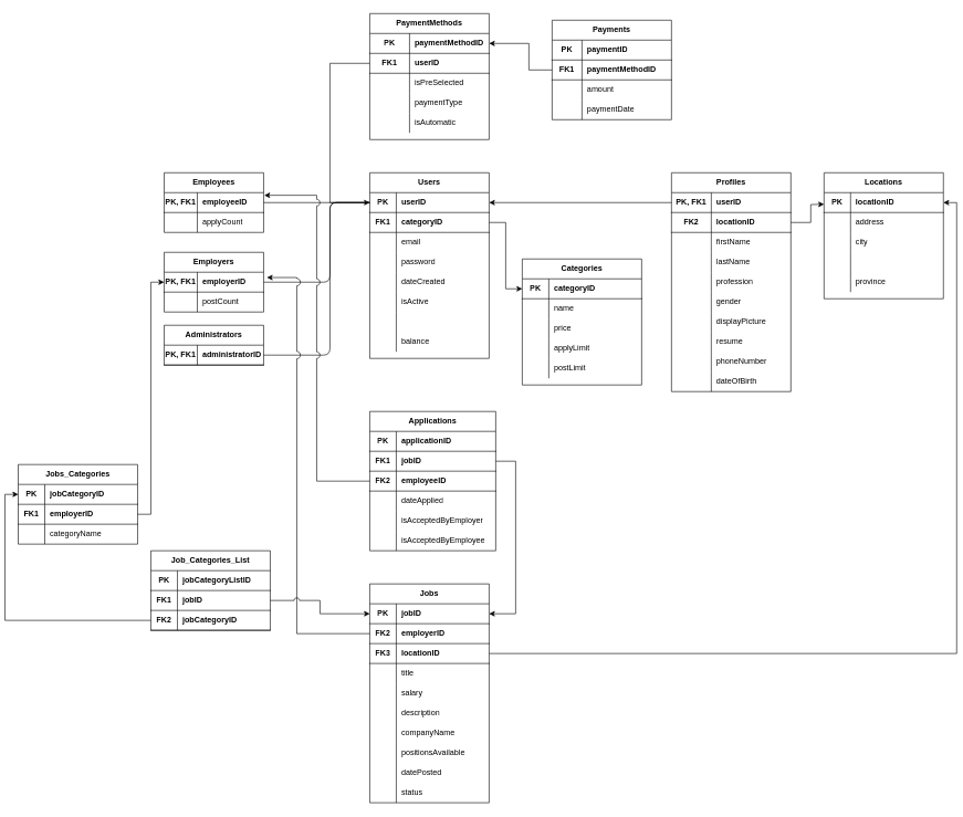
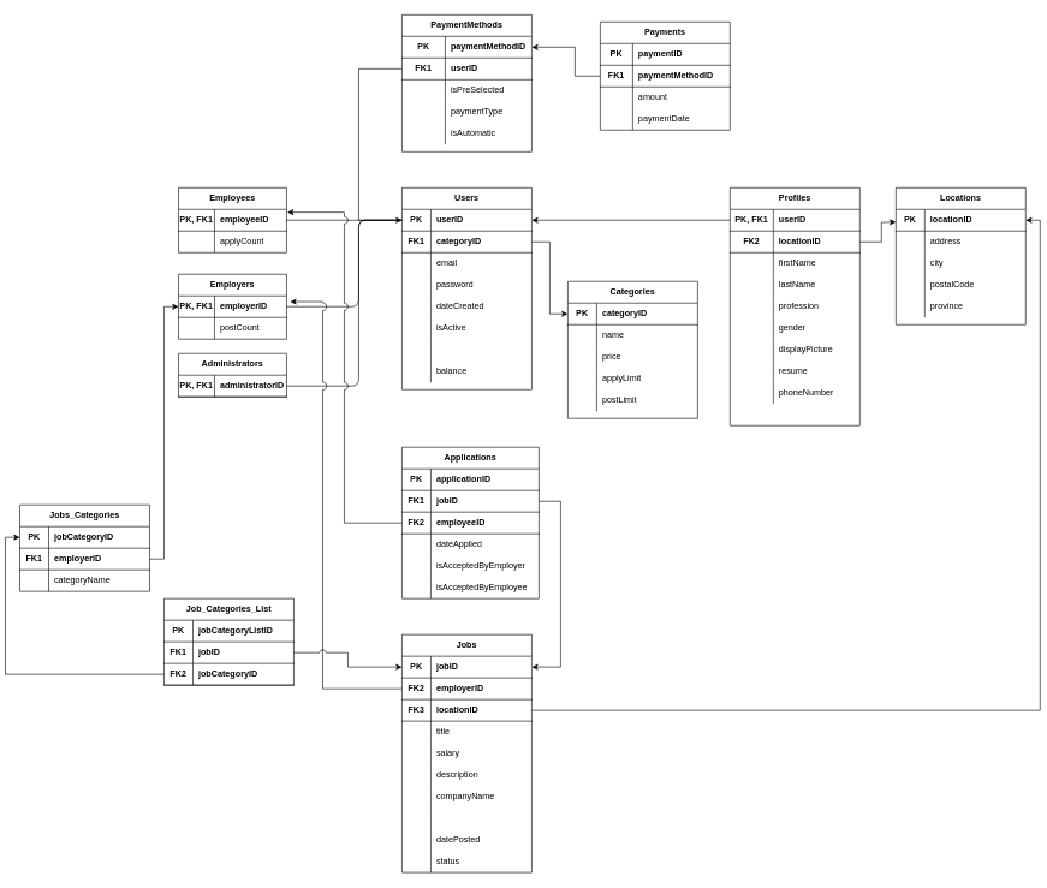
+ <mxCell id="129" value="postalCode" style="shape=partialRectangle;html=1;whiteSpace=wrap;connectable=0;fillColor=none;top=0;left=0;bottom=0;right=0;align=left;spacingLeft=6;overflow=hidden;" parent="127" vertex="1"><mxGeometry x="40" width="140" height="30" as="geometry" /></mxCell>
- <mxCell id="116" value="dateOfBirth" style="shape=partialRectangle;html=1;whiteSpace=wrap;connectable=0;fillColor=none;top=0;left=0;bottom=0;right=0;align=left;spacingLeft=6;overflow=hidden;" parent="114" vertex="1"><mxGeometry x="60" width="120" height="30" as="geometry" /></mxCell>
- <mxCell id="174" value="positionsAvailable" style="shape=partialRectangle;html=1;whiteSpace=wrap;connectable=0;fillColor=none;top=0;left=0;bottom=0;right=0;align=left;spacingLeft=6;overflow=hidden;" parent="172" vertex="1"><mxGeometry x="40" width="140" height="30" as="geometry" /></mxCell>
